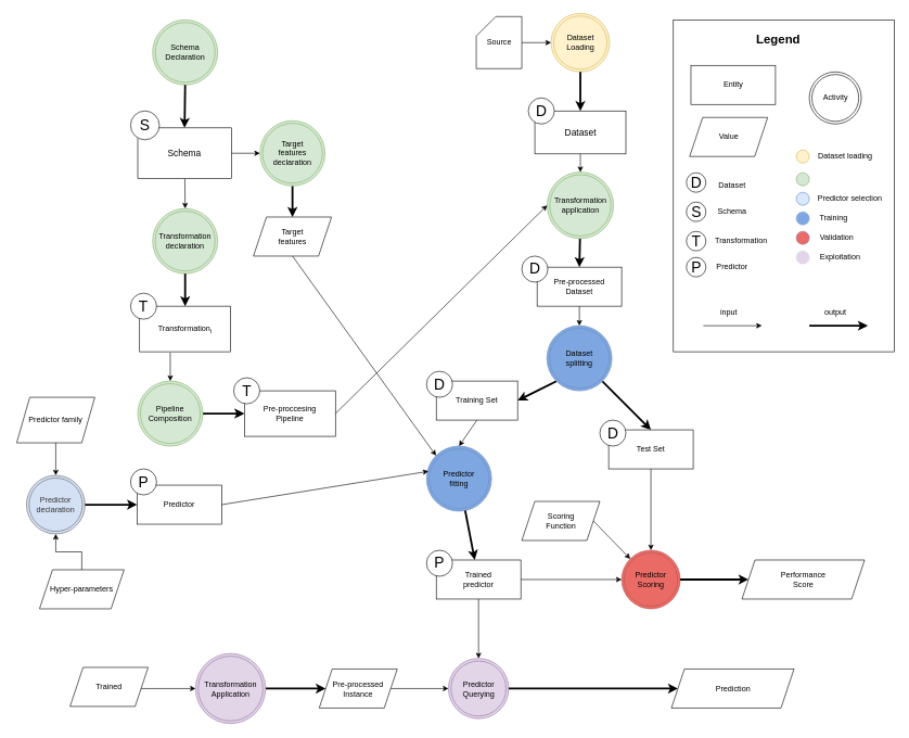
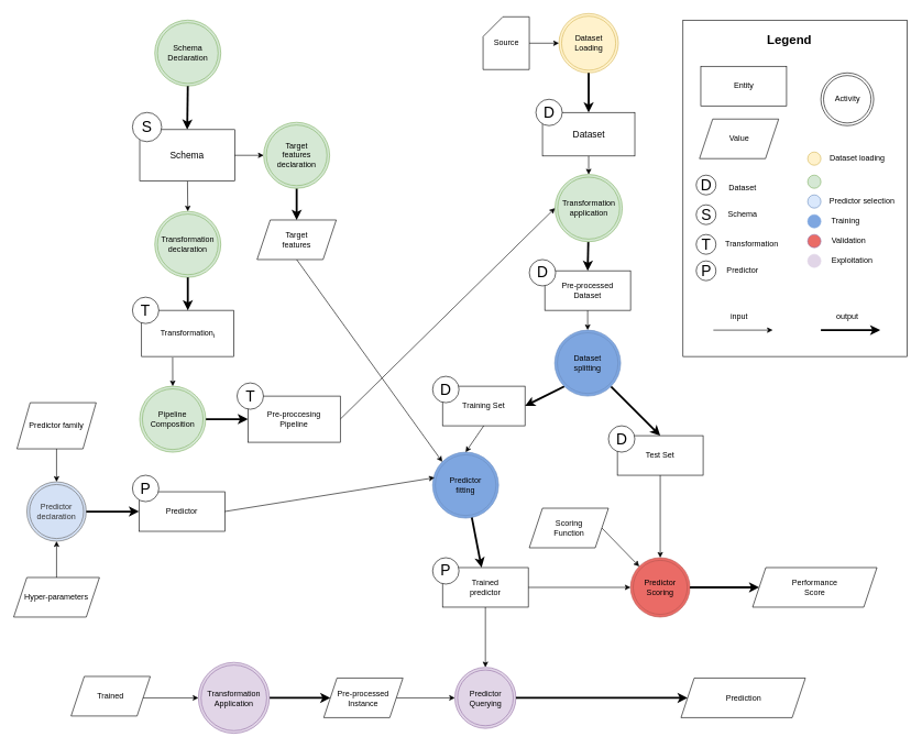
- <mxCell id="102" value="Hyper-parameters" style="shape=parallelogram;perimeter=parallelogramPerimeter;whiteSpace=wrap;html=1;fixedSize=1;" vertex="1" parent="1"><mxGeometry x="60" y="875" width="130" height="60" as="geometry" /></mxCell>
+ <mxCell id="102" value="Hyper-parameters" style="shape=parallelogram;perimeter=parallelogramPerimeter;whiteSpace=wrap;html=1;fixedSize=1;" vertex="1" parent="1"><mxGeometry x="20" y="875" width="130" height="60" as="geometry" /></mxCell>
